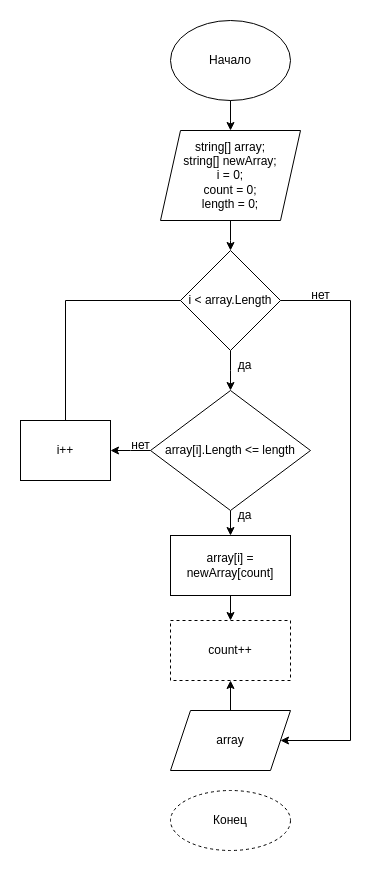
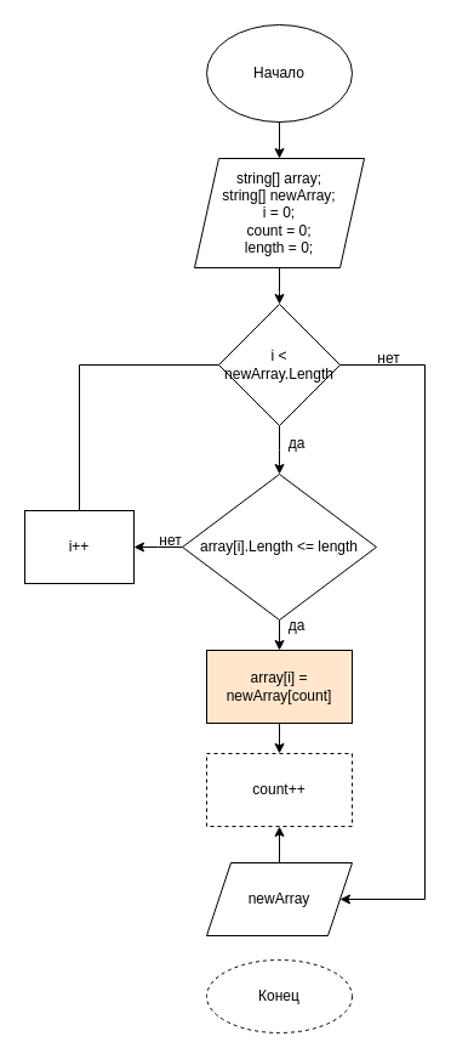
- <mxCell id="8" value="i &amp;lt; array.Length" style="rhombus;whiteSpace=wrap;html=1;" vertex="1" parent="1"><mxGeometry x="180" y="250" width="100" height="100" as="geometry" /></mxCell>
+ <mxCell id="8" value="i &amp;lt; newArray.Length" style="rhombus;whiteSpace=wrap;html=1;" vertex="1" parent="1"><mxGeometry x="180" y="250" width="100" height="100" as="geometry" /></mxCell>
- <mxCell id="15" value="array[i] = newArray[count]" style="rounded=0;whiteSpace=wrap;html=1;" vertex="1" parent="1"><mxGeometry x="170" y="535" width="120" height="60" as="geometry" /></mxCell>
+ <mxCell id="15" value="array[i] = newArray[count]" style="rounded=0;whiteSpace=wrap;html=1;fillColor=#ffe6cc;" vertex="1" parent="1"><mxGeometry x="170" y="535" width="120" height="60" as="geometry" /></mxCell>
- <mxCell id="22" value="array" style="shape=parallelogram;perimeter=parallelogramPerimeter;whiteSpace=wrap;html=1;fixedSize=1;" vertex="1" parent="1"><mxGeometry x="170" y="710" width="120" height="60" as="geometry" /></mxCell>
+ <mxCell id="22" value="newArray" style="shape=parallelogram;perimeter=parallelogramPerimeter;whiteSpace=wrap;html=1;fixedSize=1;" vertex="1" parent="1"><mxGeometry x="170" y="710" width="120" height="60" as="geometry" /></mxCell>
